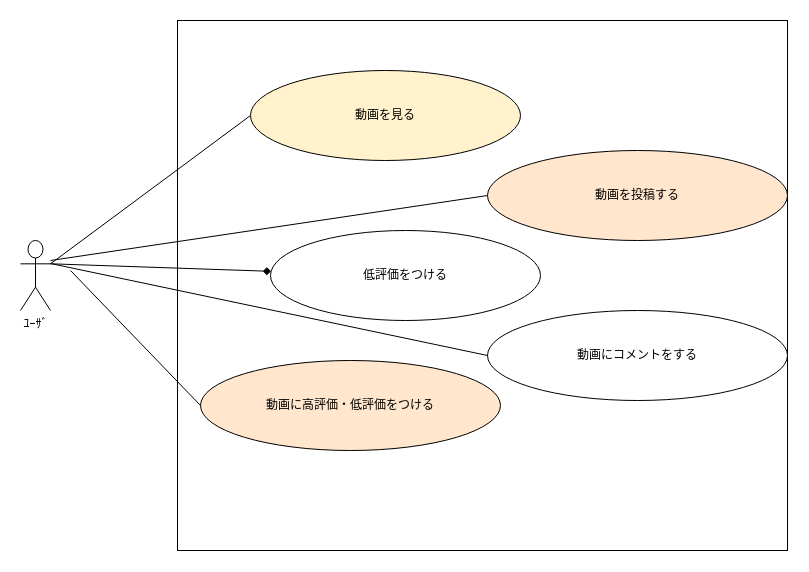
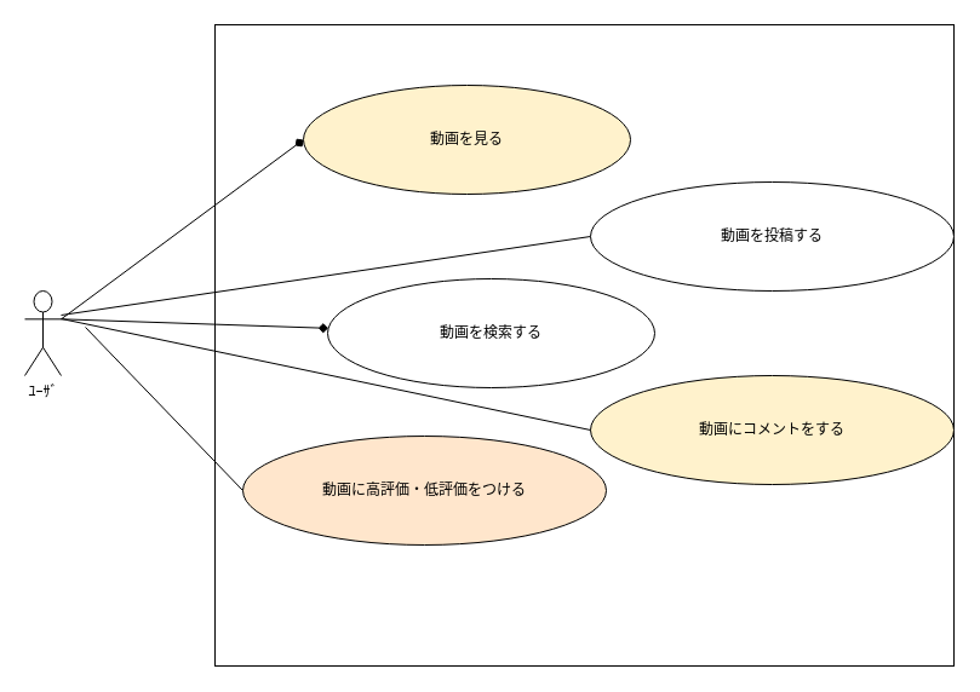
- <mxCell id="5" value="" style="endArrow=none;html=1;exitX=1;exitY=0.333;exitDx=0;exitDy=0;exitPerimeter=0;entryX=0;entryY=0.5;entryDx=0;entryDy=0;" parent="1" source="3" target="6" edge="1"><mxGeometry width="50" height="50" relative="1" as="geometry"><mxPoint x="60" y="440" as="sourcePoint" /><mxPoint x="410" y="280" as="targetPoint" /><Array as="points" /></mxGeometry></mxCell>
+ <mxCell id="5" value="" style="endArrow=diamond;html=1;exitX=1;exitY=0.333;exitDx=0;exitDy=0;exitPerimeter=0;entryX=0;entryY=0.5;entryDx=0;entryDy=0;" parent="1" source="3" target="6" edge="1"><mxGeometry width="50" height="50" relative="1" as="geometry"><mxPoint x="60" y="440" as="sourcePoint" /><mxPoint x="410" y="280" as="targetPoint" /><Array as="points" /></mxGeometry></mxCell>
- <mxCell id="9" value="動画を投稿する" style="ellipse;whiteSpace=wrap;html=1;fillColor=#ffe6cc;" parent="1" vertex="1"><mxGeometry x="487" y="150" width="300" height="90" as="geometry" /></mxCell>
+ <mxCell id="9" value="動画を投稿する" style="ellipse;whiteSpace=wrap;html=1;" parent="1" vertex="1"><mxGeometry x="487" y="150" width="300" height="90" as="geometry" /></mxCell>
- <mxCell id="8" value="低評価をつける" style="ellipse;whiteSpace=wrap;html=1;" parent="1" vertex="1"><mxGeometry x="270" y="230" width="270" height="90" as="geometry" /></mxCell>
+ <mxCell id="8" value="動画を検索する" style="ellipse;whiteSpace=wrap;html=1;" parent="1" vertex="1"><mxGeometry x="270" y="230" width="270" height="90" as="geometry" /></mxCell>
- <mxCell id="10" value="動画にコメントをする" style="ellipse;whiteSpace=wrap;html=1;" parent="1" vertex="1"><mxGeometry x="487" y="310" width="300" height="90" as="geometry" /></mxCell>
+ <mxCell id="10" value="動画にコメントをする" style="ellipse;whiteSpace=wrap;html=1;fillColor=#fff2cc;" parent="1" vertex="1"><mxGeometry x="487" y="310" width="300" height="90" as="geometry" /></mxCell>
